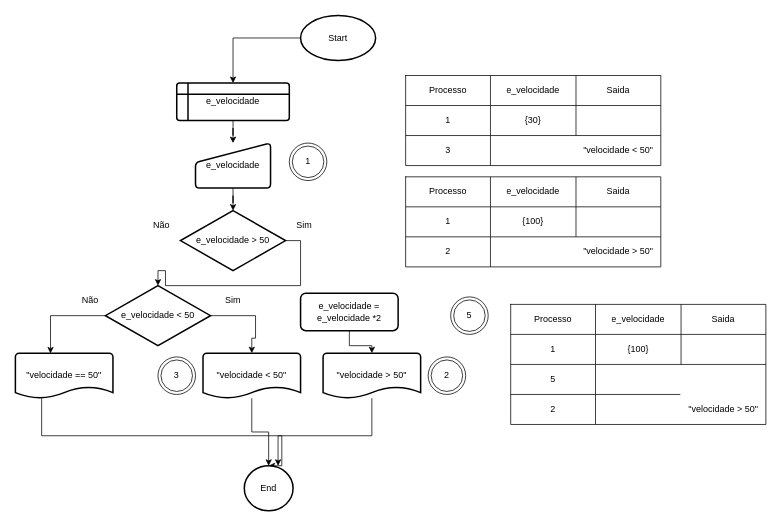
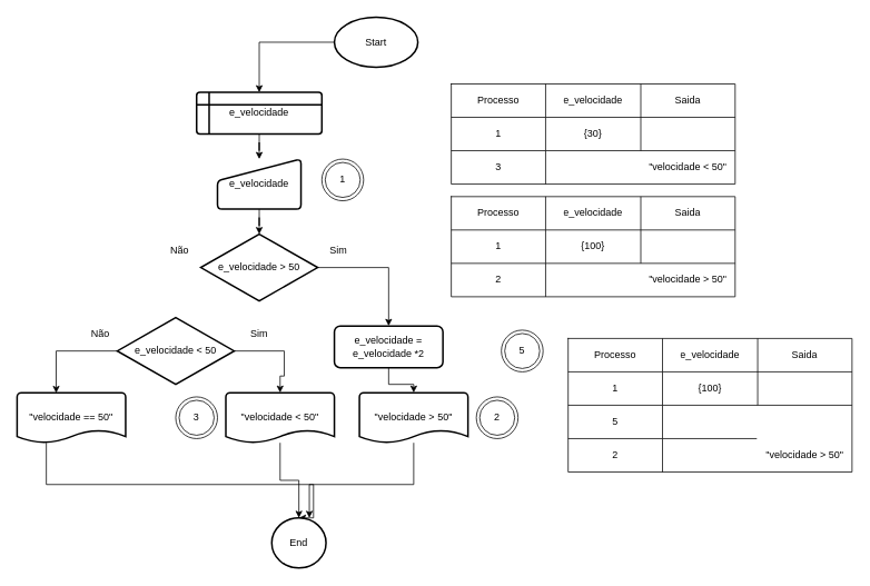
- <mxCell id="8" style="edgeStyle=orthogonalEdgeStyle;rounded=0;orthogonalLoop=1;jettySize=auto;html=1;exitX=1;exitY=0.5;exitDx=0;exitDy=0;exitPerimeter=0;" edge="1" parent="1" source="9" target="12"><mxGeometry relative="1" as="geometry" /></mxCell>
+ <mxCell id="8" style="edgeStyle=orthogonalEdgeStyle;rounded=0;orthogonalLoop=1;jettySize=auto;html=1;exitX=1;exitY=0.5;exitDx=0;exitDy=0;exitPerimeter=0;entryX=0.5;entryY=0;entryDx=0;entryDy=0;" edge="1" parent="1" source="9" target="52"><mxGeometry relative="1" as="geometry" /></mxCell>
